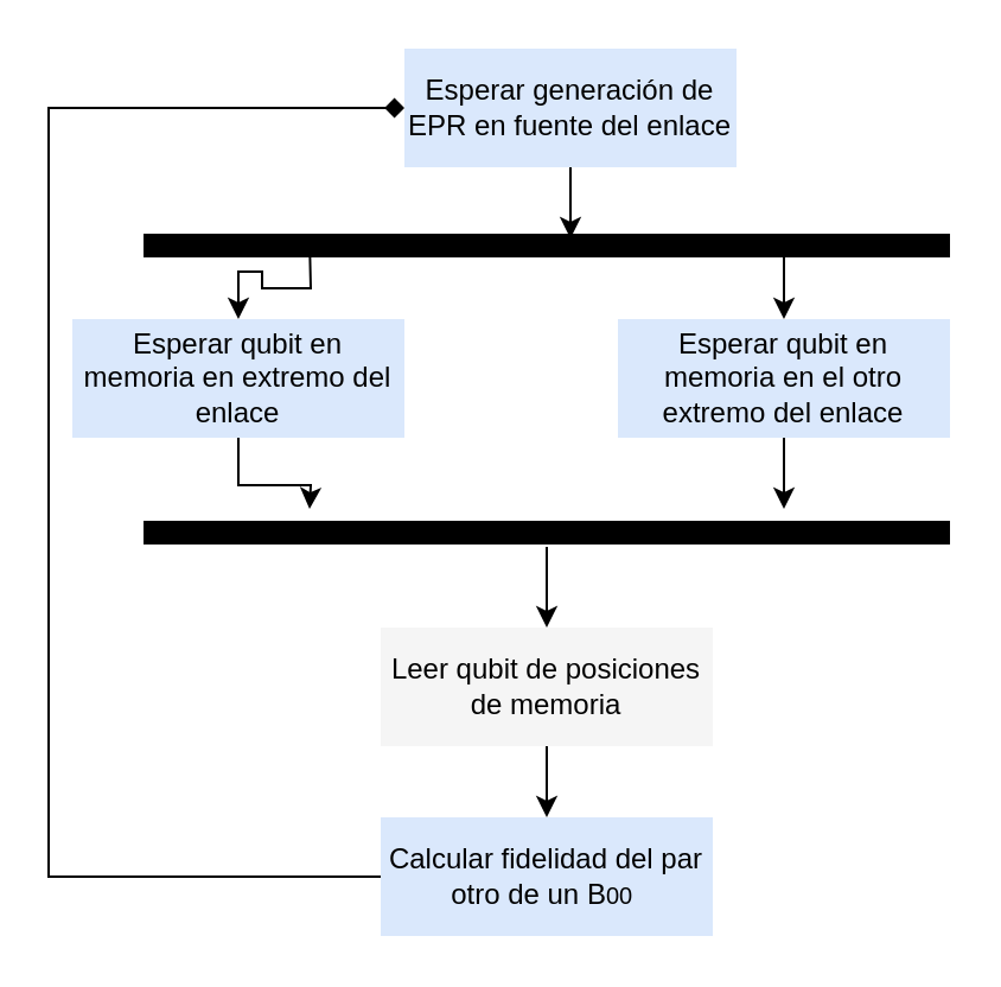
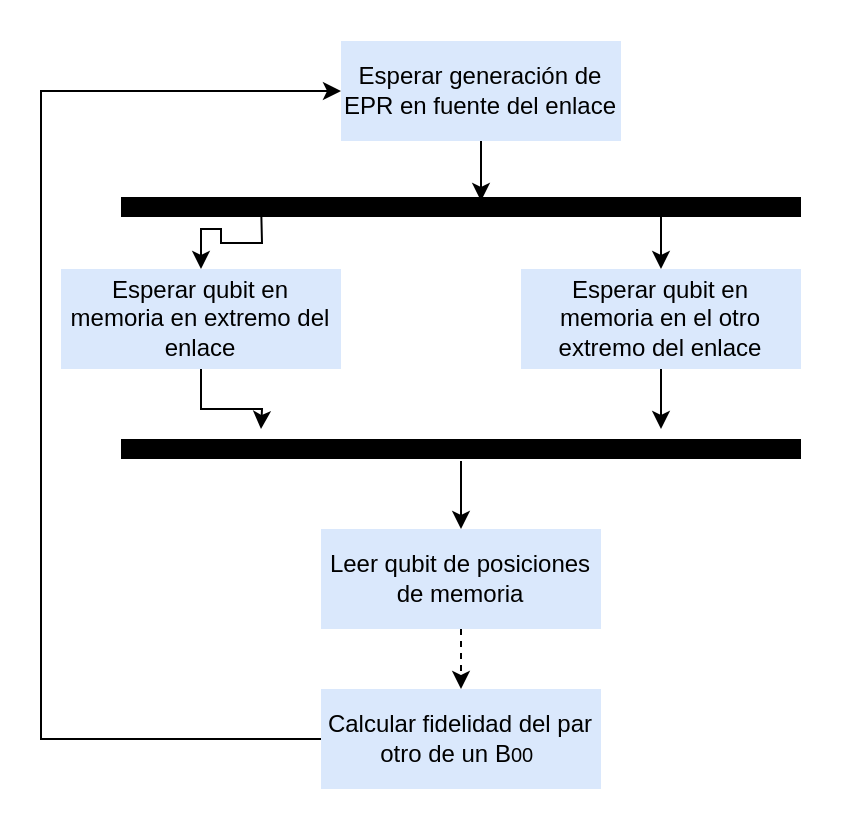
- <mxCell id="9" style="edgeStyle=orthogonalEdgeStyle;rounded=0;orthogonalLoop=1;jettySize=auto;html=1;exitX=0;exitY=0.5;exitDx=0;exitDy=0;entryX=0;entryY=0.5;entryDx=0;entryDy=0;endArrow=diamond;" edge="1" parent="1" source="10" target="12"><mxGeometry relative="1" as="geometry"><Array as="points"><mxPoint x="20" y="369" /><mxPoint x="20" y="45" /></Array></mxGeometry></mxCell>
+ <mxCell id="9" style="edgeStyle=orthogonalEdgeStyle;rounded=0;orthogonalLoop=1;jettySize=auto;html=1;exitX=0;exitY=0.5;exitDx=0;exitDy=0;entryX=0;entryY=0.5;entryDx=0;entryDy=0;" edge="1" parent="1" source="10" target="12"><mxGeometry relative="1" as="geometry"><Array as="points"><mxPoint x="20" y="369" /><mxPoint x="20" y="45" /></Array></mxGeometry></mxCell>
- <mxCell id="8" value="Leer qubit de posiciones de memoria" style="rounded=0;whiteSpace=wrap;html=1;fillColor=#f5f5f5;strokeColor=none;" vertex="1" parent="1"><mxGeometry x="160" y="264" width="140" height="50" as="geometry" /></mxCell>
+ <mxCell id="8" value="Leer qubit de posiciones de memoria" style="rounded=0;whiteSpace=wrap;html=1;fillColor=#dae8fc;strokeColor=none;" vertex="1" parent="1"><mxGeometry x="160" y="264" width="140" height="50" as="geometry" /></mxCell>
- <mxCell id="7" style="edgeStyle=orthogonalEdgeStyle;rounded=0;orthogonalLoop=1;jettySize=auto;html=1;exitX=0.5;exitY=1;exitDx=0;exitDy=0;entryX=0.5;entryY=0;entryDx=0;entryDy=0;" edge="1" parent="1" source="8" target="10"><mxGeometry relative="1" as="geometry" /></mxCell>
+ <mxCell id="7" style="edgeStyle=orthogonalEdgeStyle;rounded=0;orthogonalLoop=1;jettySize=auto;html=1;exitX=0.5;exitY=1;exitDx=0;exitDy=0;entryX=0.5;entryY=0;entryDx=0;entryDy=0;dashed=1;" edge="1" parent="1" source="8" target="10"><mxGeometry relative="1" as="geometry" /></mxCell>
